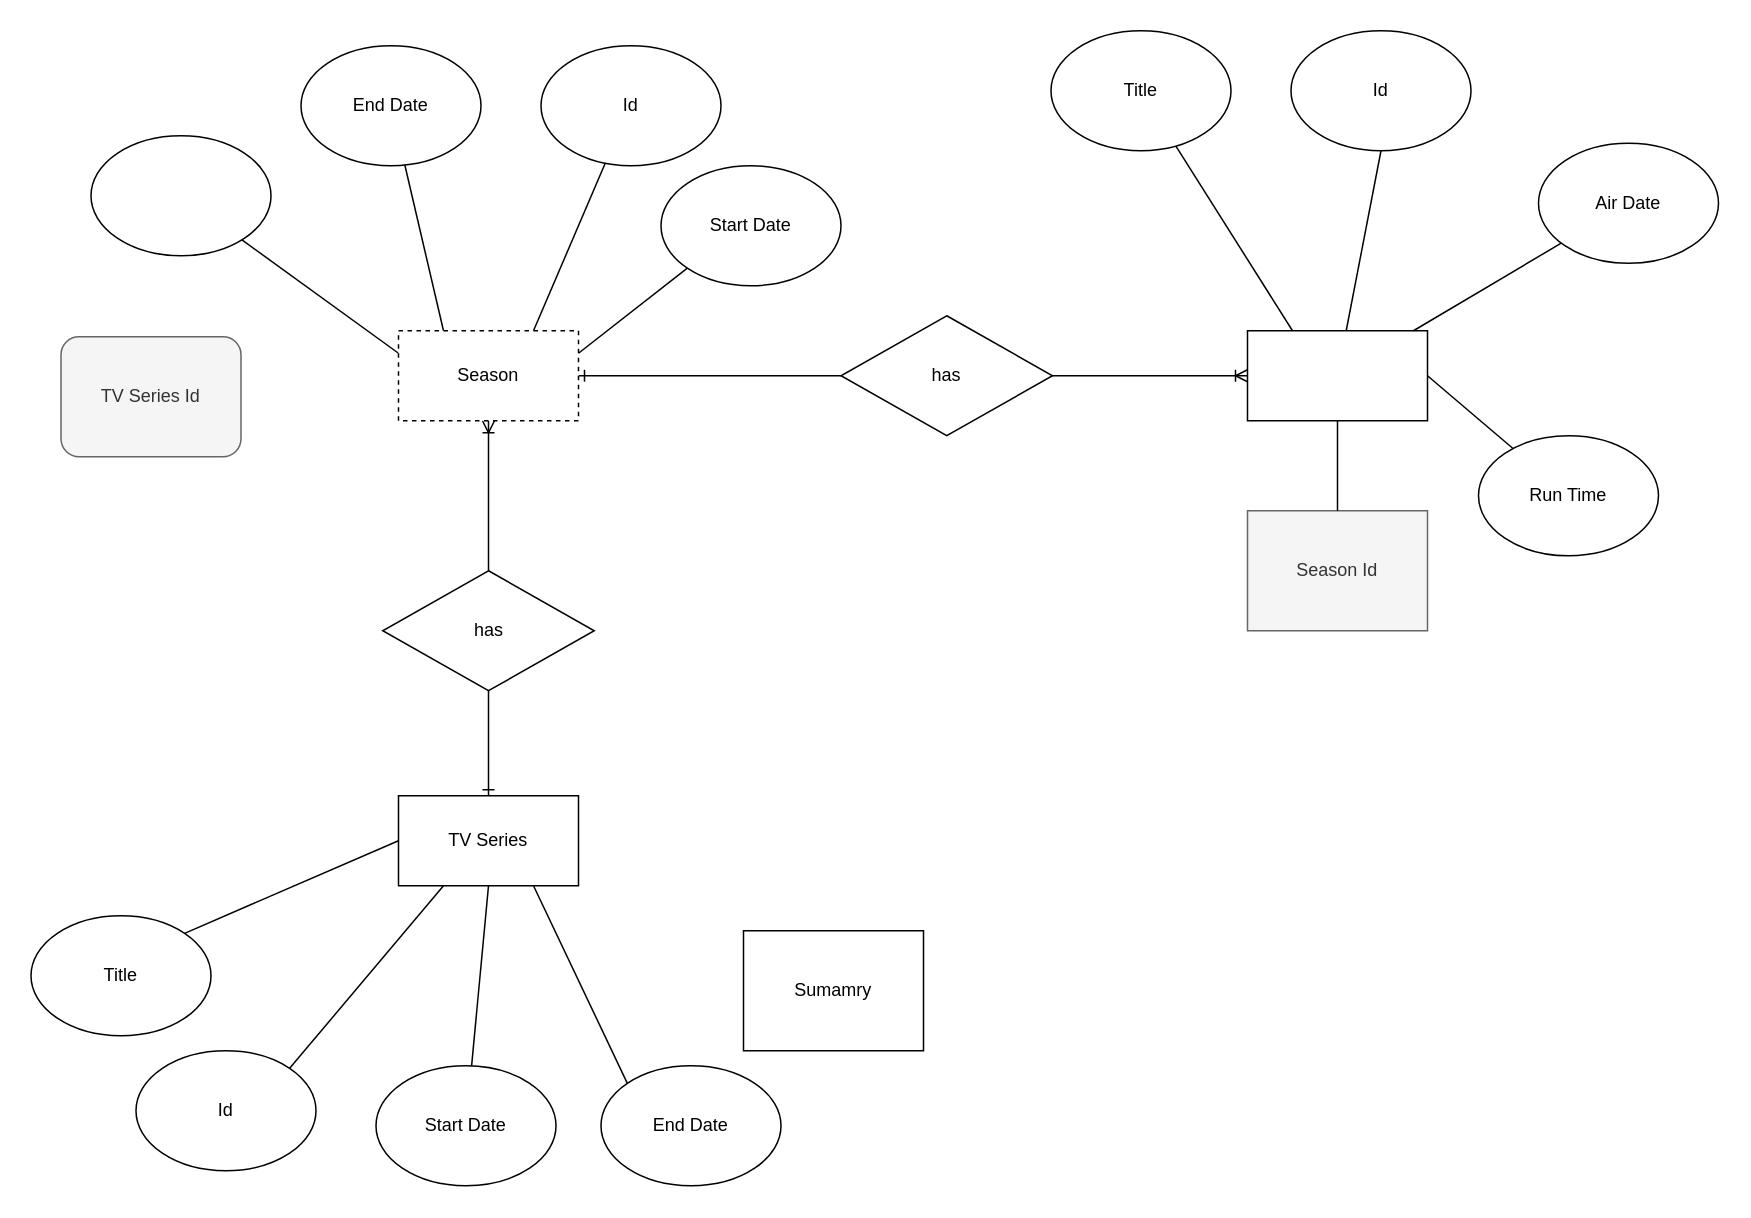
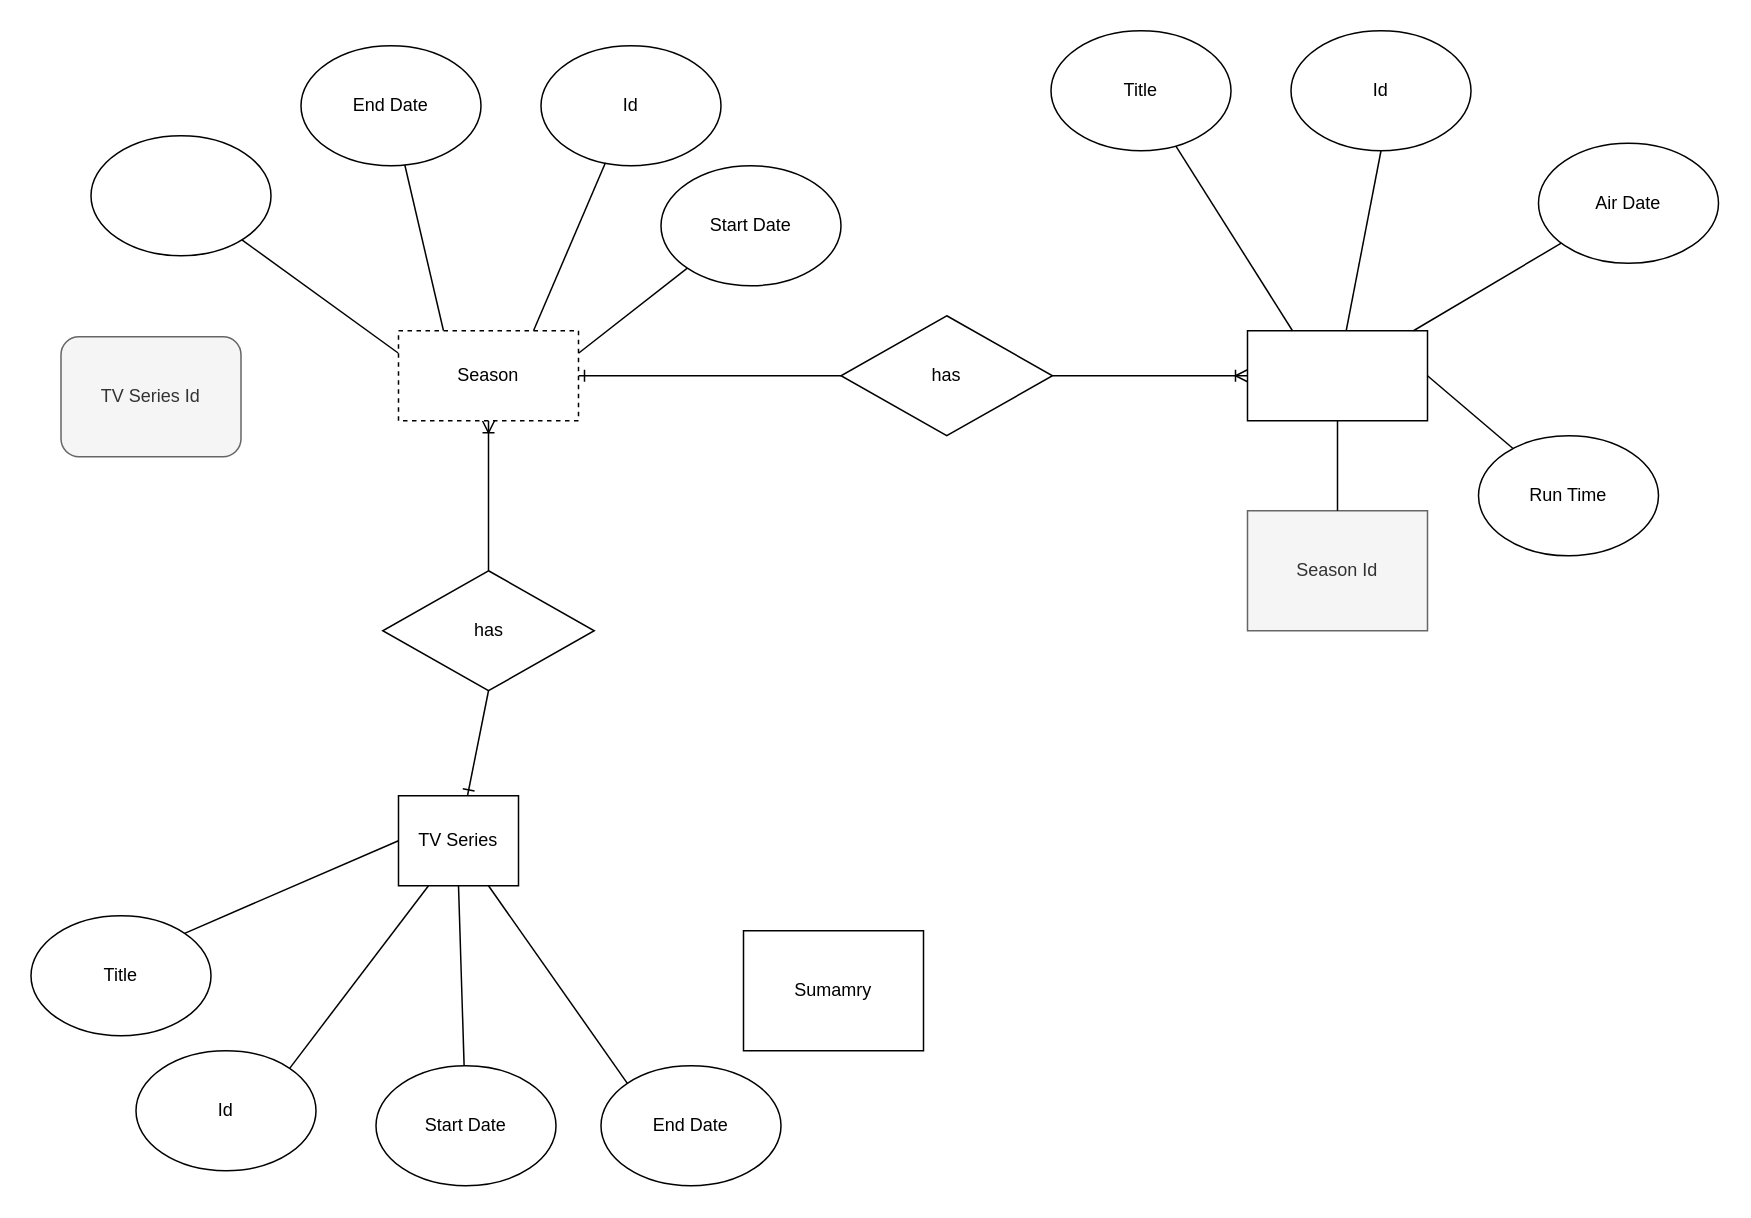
- <mxCell id="38" value="TV Series" style="rounded=0;whiteSpace=wrap;html=1;" vertex="1" parent="1"><mxGeometry x="265" y="530" width="120" height="60" as="geometry" /></mxCell>
+ <mxCell id="38" value="TV Series" style="rounded=0;whiteSpace=wrap;html=1;" vertex="1" parent="1"><mxGeometry x="265" y="530" width="80" height="60" as="geometry" /></mxCell>
